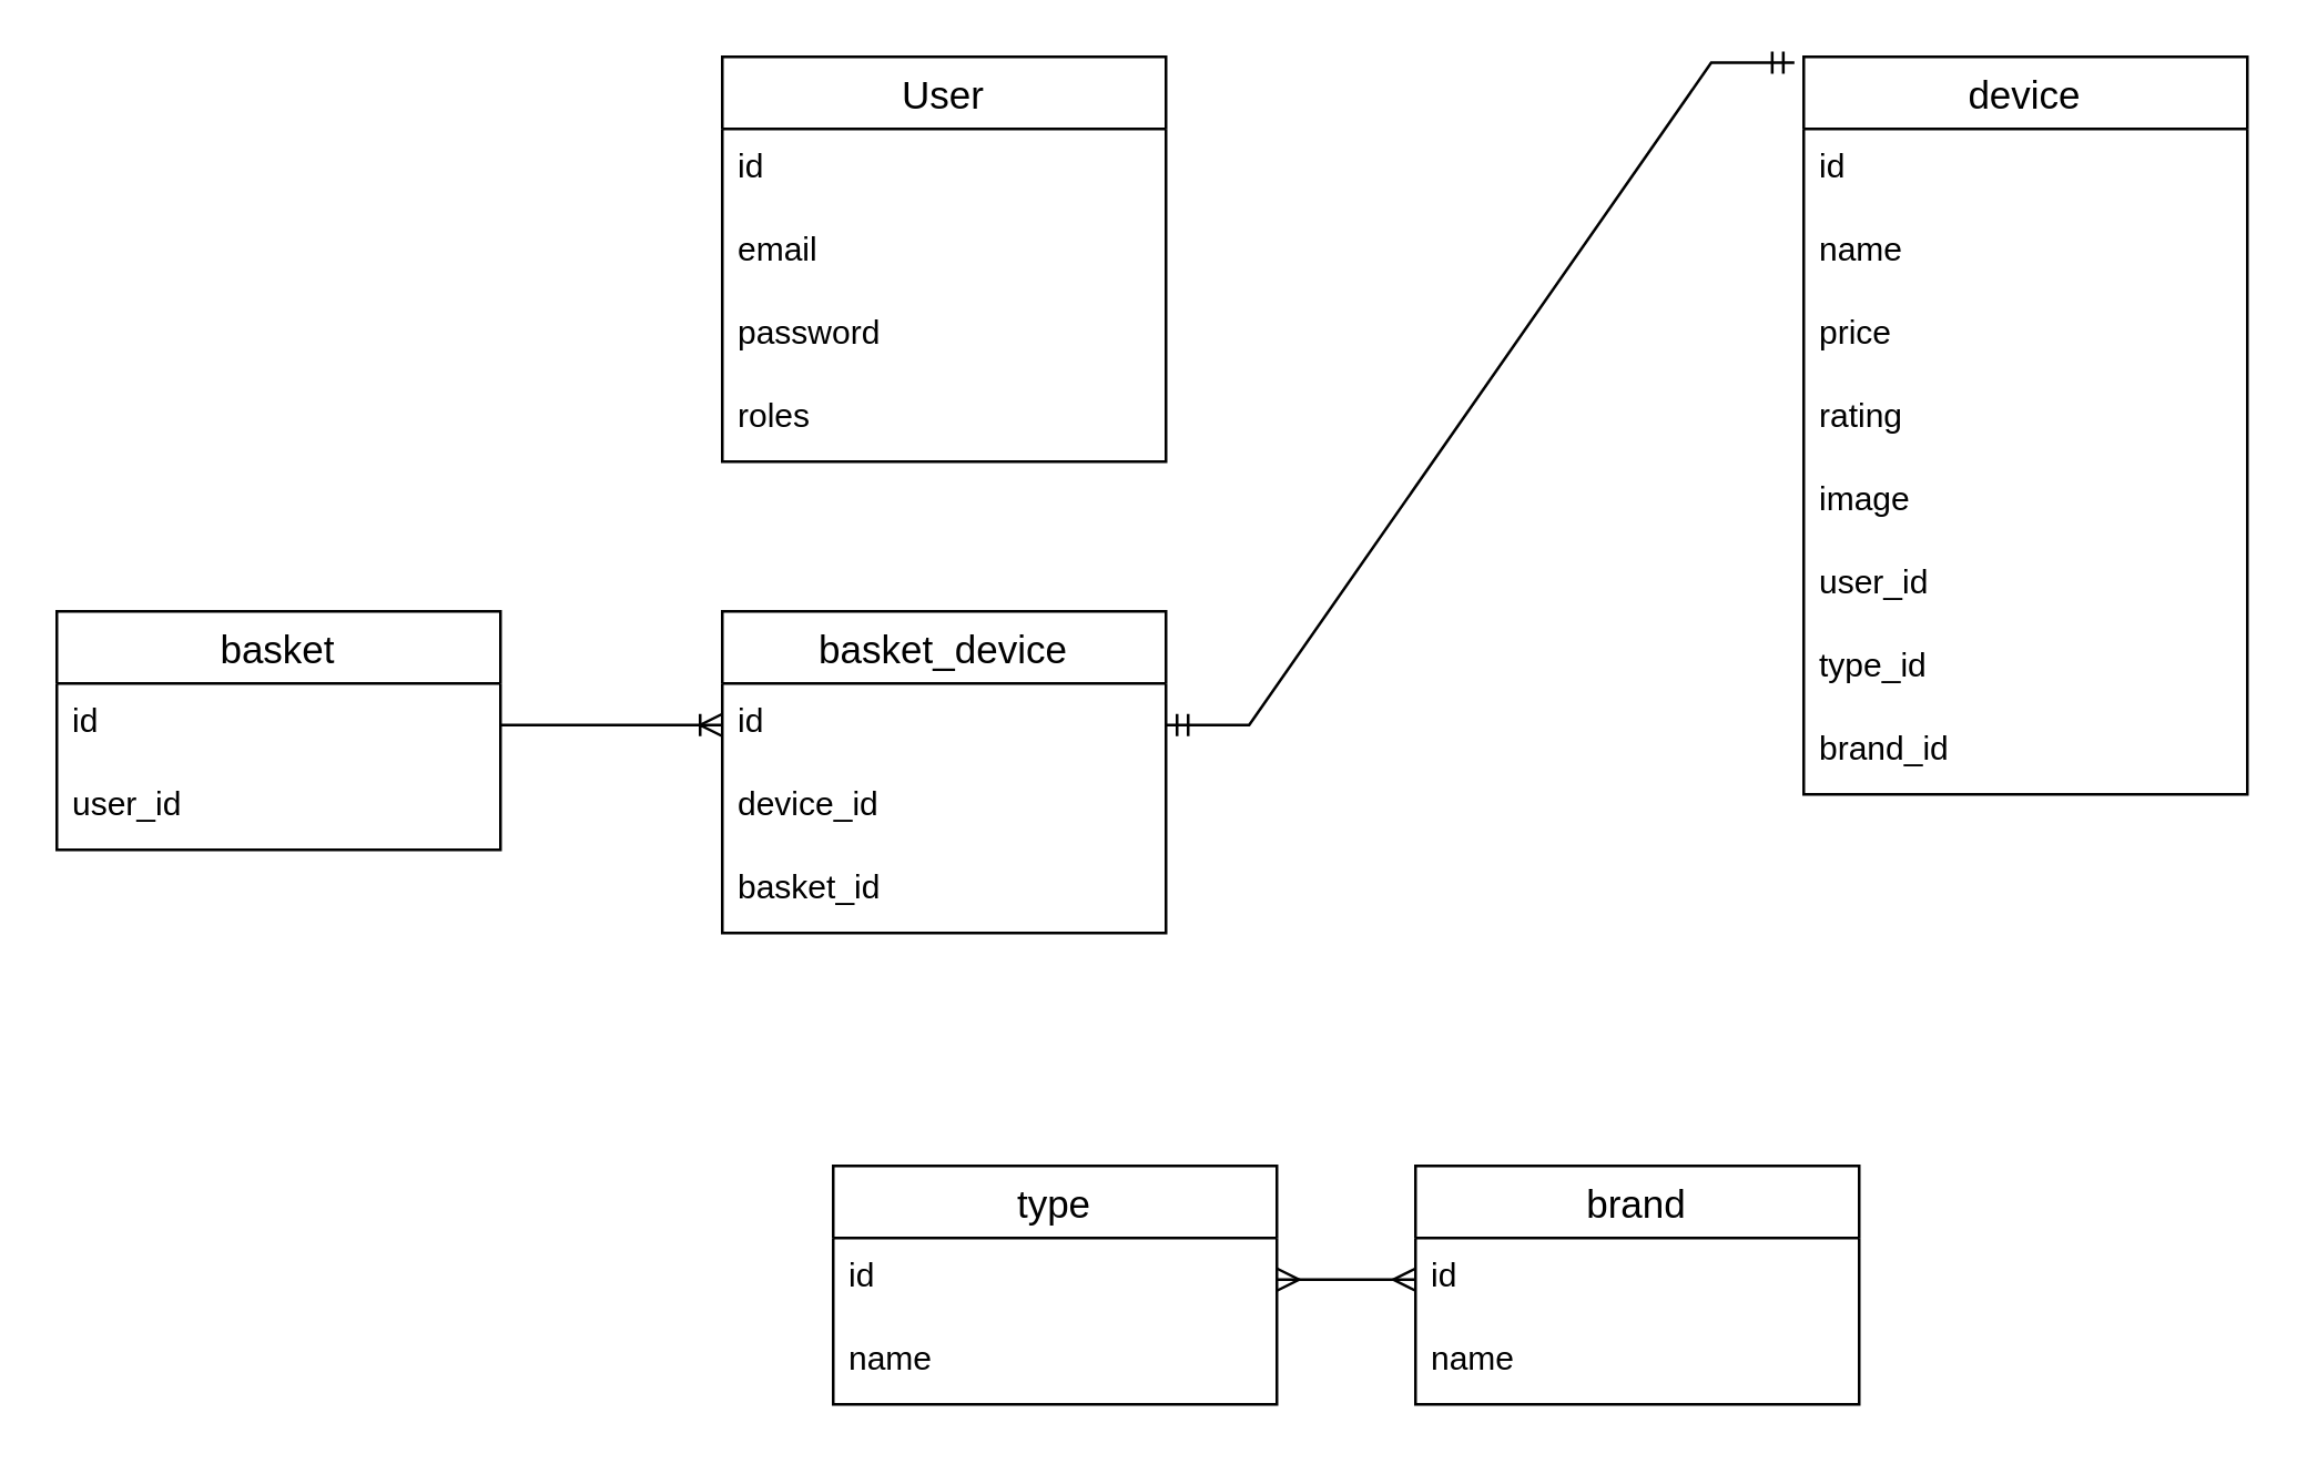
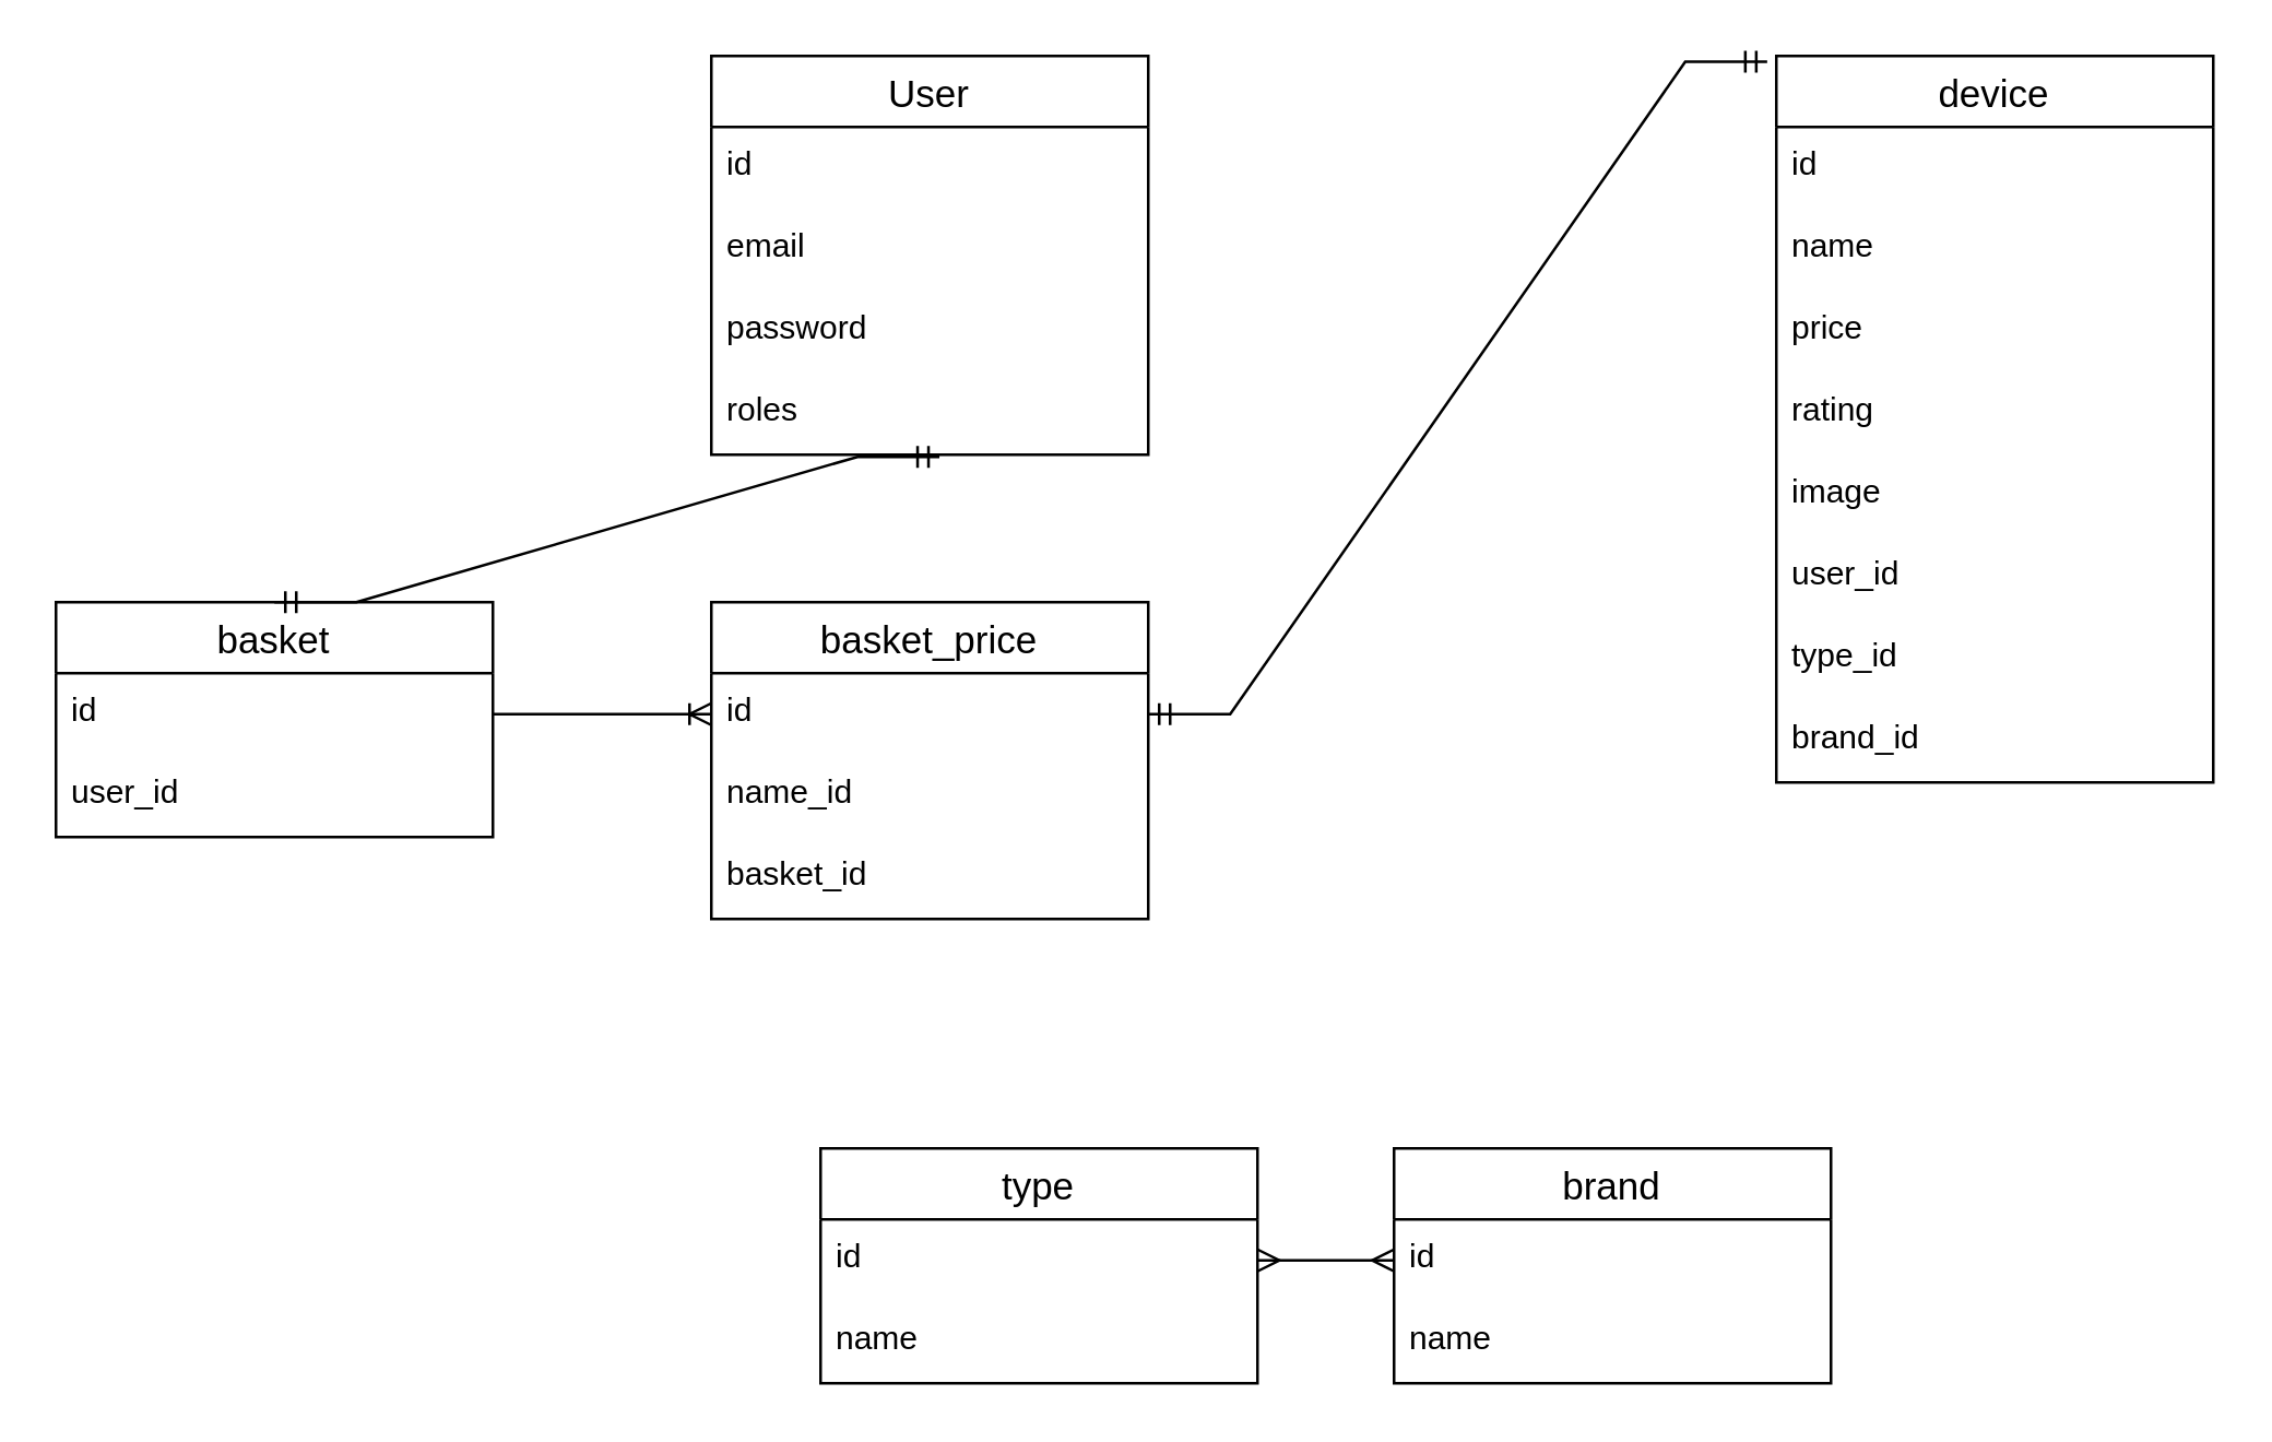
+ <mxCell id="25" value="" style="edgeStyle=entityRelationEdgeStyle;fontSize=12;html=1;endArrow=ERmandOne;startArrow=ERmandOne;rounded=0;entryX=0.5;entryY=0;entryDx=0;entryDy=0;exitX=0.522;exitY=1.026;exitDx=0;exitDy=0;exitPerimeter=0;" parent="1" source="6" target="7" edge="1"><mxGeometry width="100" height="100" relative="1" as="geometry"><mxPoint x="180" y="150" as="sourcePoint" /><mxPoint x="58" y="280" as="targetPoint" /></mxGeometry></mxCell>
- <mxCell id="27" value="basket_device" style="swimlane;fontStyle=0;childLayout=stackLayout;horizontal=1;startSize=26;horizontalStack=0;resizeParent=1;resizeParentMax=0;resizeLast=0;collapsible=1;marginBottom=0;align=center;fontSize=14;" parent="1" vertex="1"><mxGeometry x="260" y="220" width="160" height="116" as="geometry" /></mxCell>
+ <mxCell id="27" value="basket_price" style="swimlane;fontStyle=0;childLayout=stackLayout;horizontal=1;startSize=26;horizontalStack=0;resizeParent=1;resizeParentMax=0;resizeLast=0;collapsible=1;marginBottom=0;align=center;fontSize=14;" parent="1" vertex="1"><mxGeometry x="260" y="220" width="160" height="116" as="geometry" /></mxCell>
- <mxCell id="29" value="device_id" style="text;strokeColor=none;fillColor=none;spacingLeft=4;spacingRight=4;overflow=hidden;rotatable=0;points=[[0,0.5],[1,0.5]];portConstraint=eastwest;fontSize=12;" parent="27" vertex="1"><mxGeometry y="56" width="160" height="30" as="geometry" /></mxCell>
+ <mxCell id="29" value="name_id" style="text;strokeColor=none;fillColor=none;spacingLeft=4;spacingRight=4;overflow=hidden;rotatable=0;points=[[0,0.5],[1,0.5]];portConstraint=eastwest;fontSize=12;" parent="27" vertex="1"><mxGeometry y="56" width="160" height="30" as="geometry" /></mxCell>
